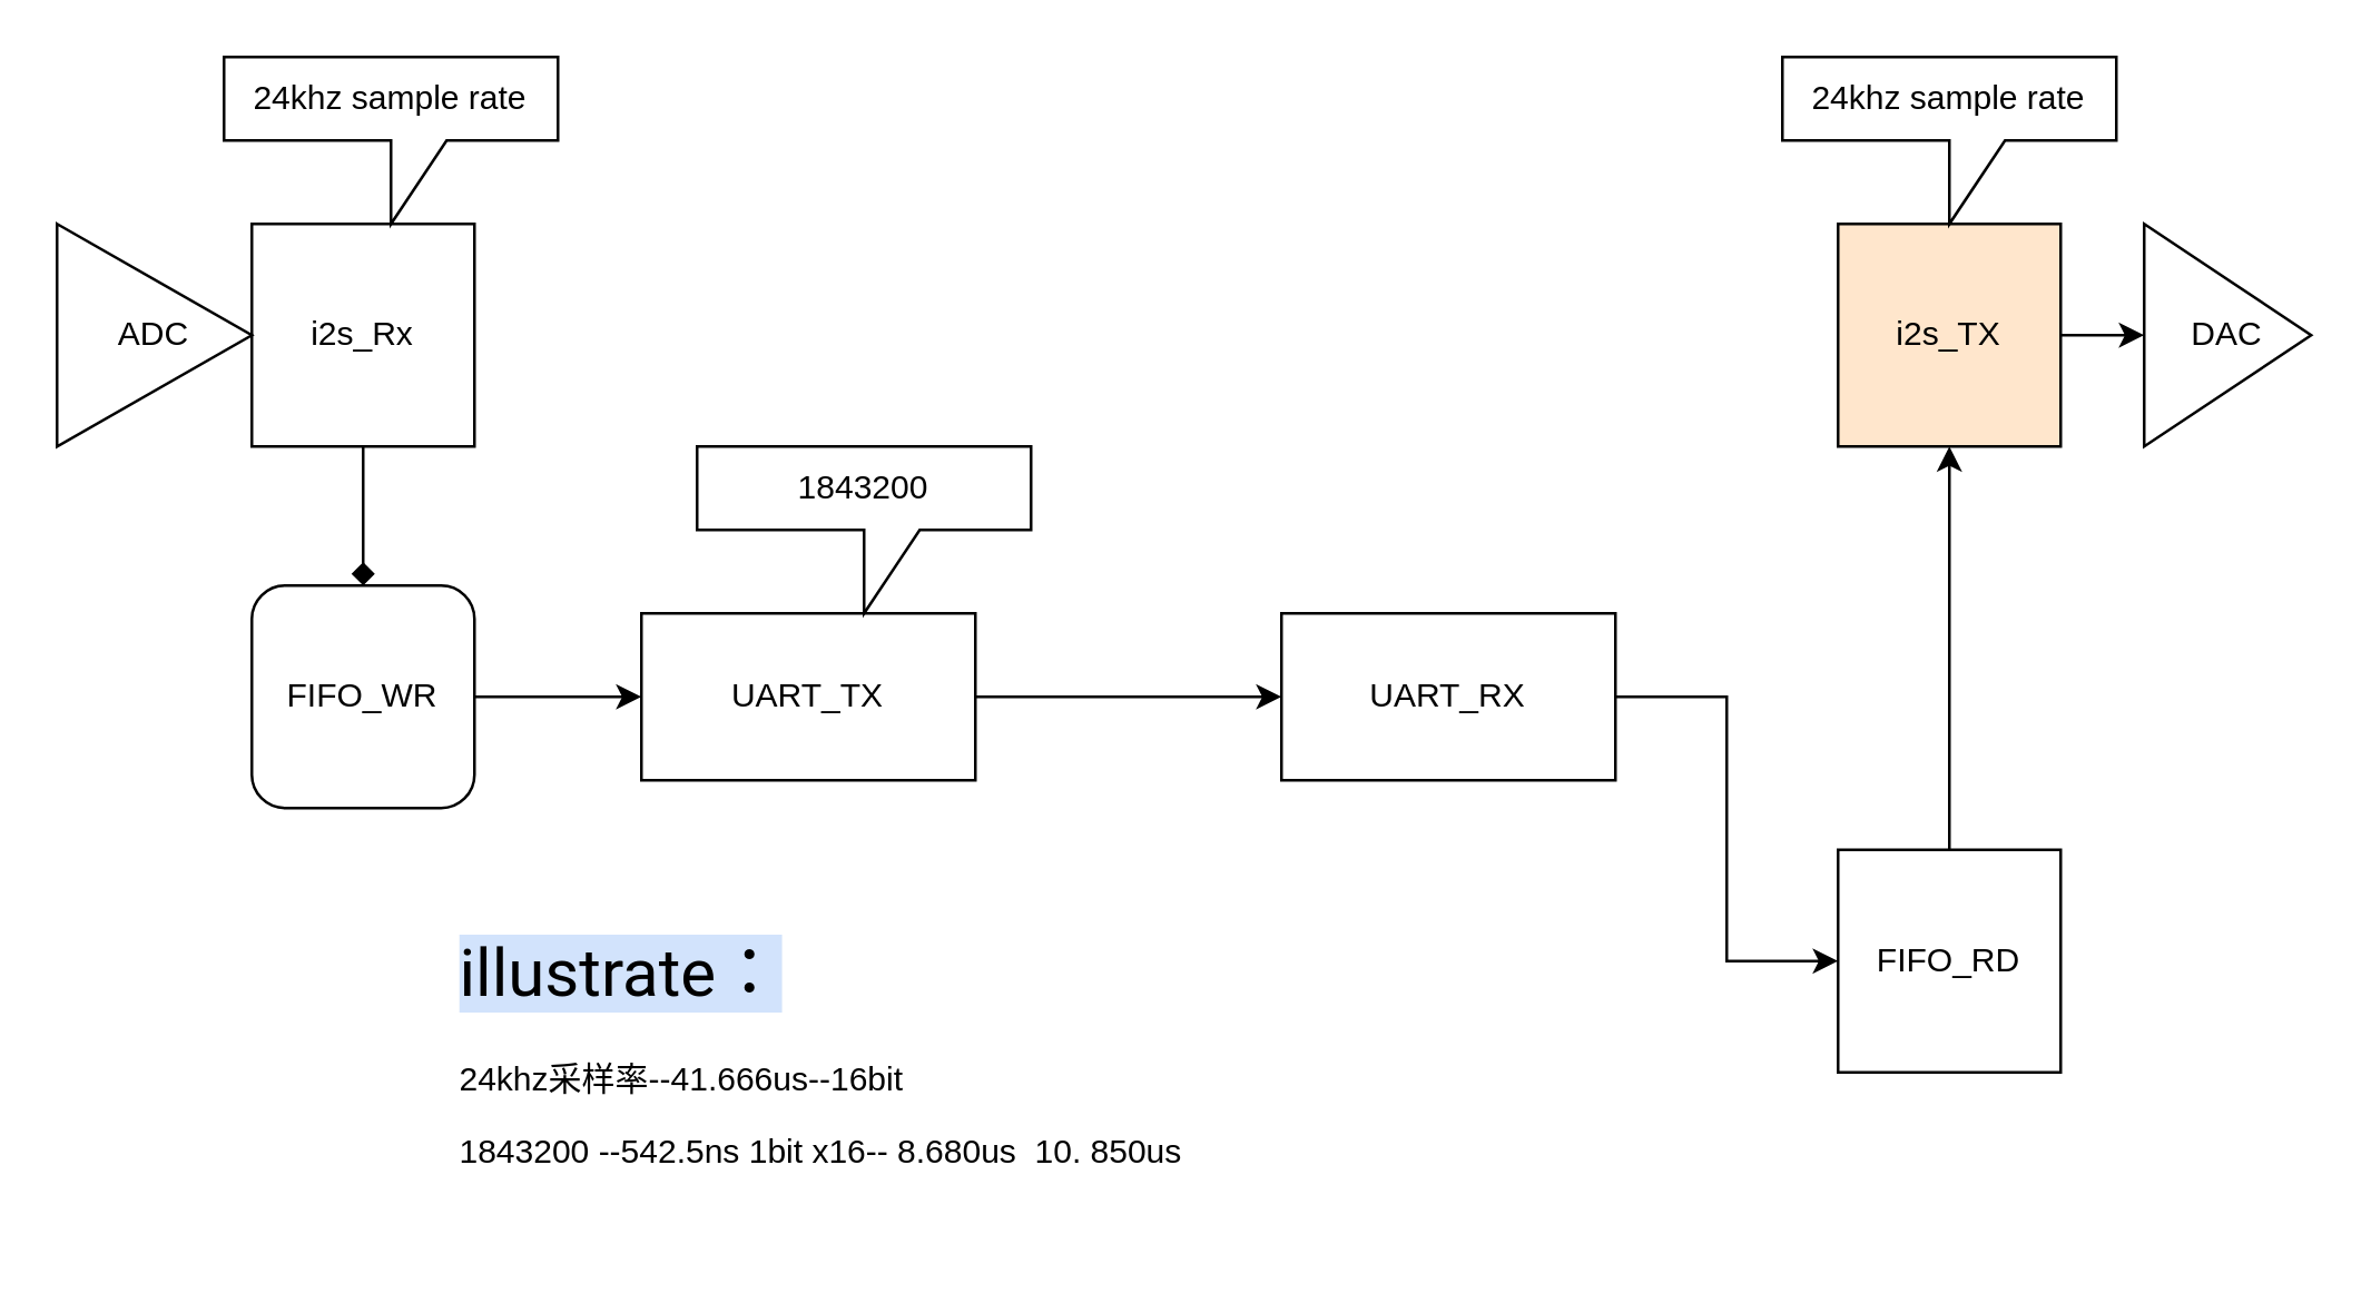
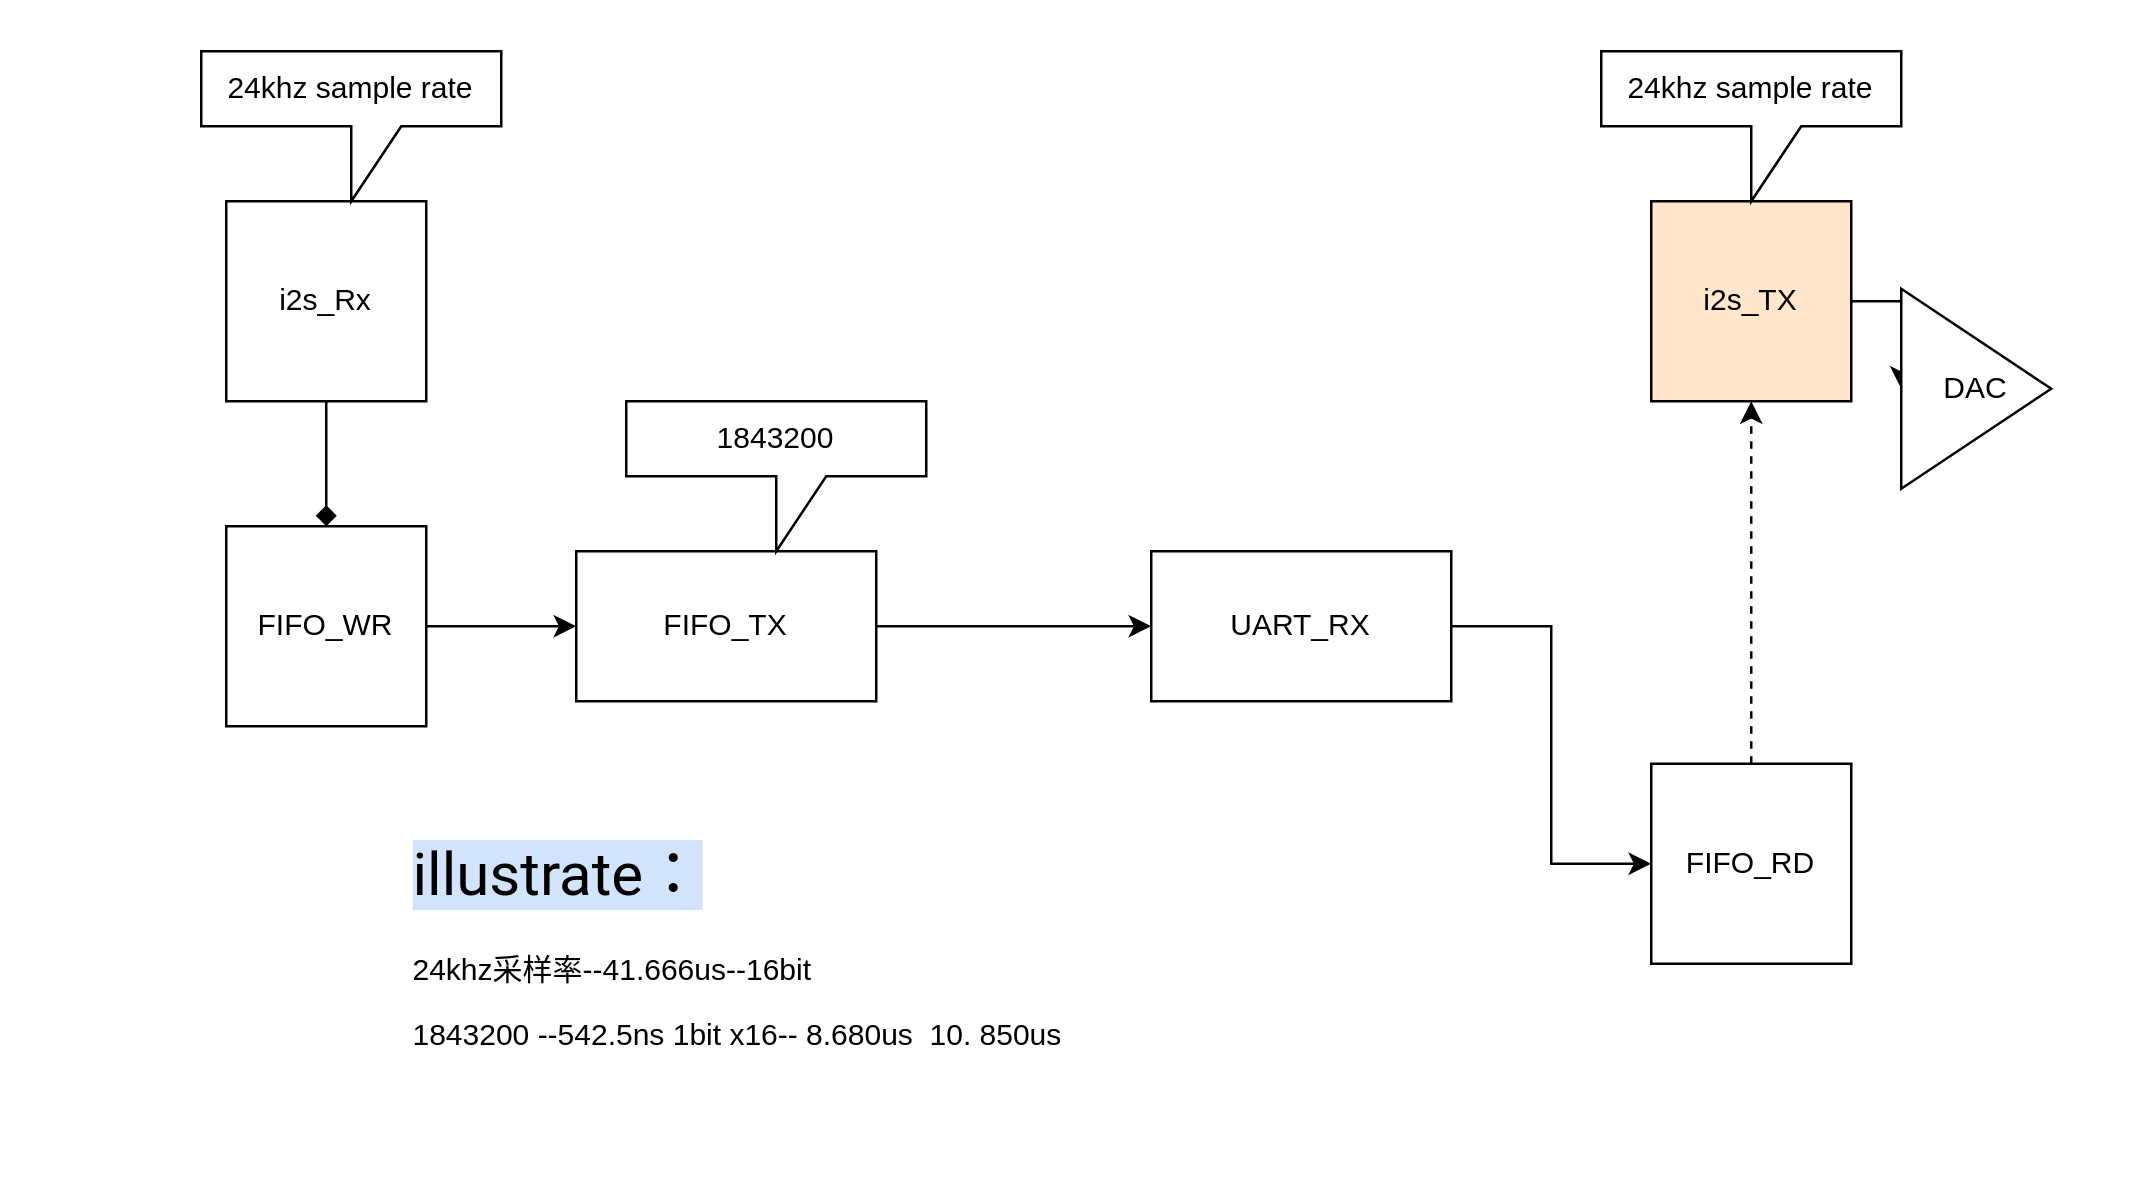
- <mxCell id="15" value="ADC" style="triangle;whiteSpace=wrap;html=1;" vertex="1" parent="1"><mxGeometry x="20" y="80" width="70" height="80" as="geometry" /></mxCell>
- <mxCell id="16" value="DAC" style="triangle;whiteSpace=wrap;html=1;" vertex="1" parent="1"><mxGeometry x="770" y="80" width="60" height="80" as="geometry" /></mxCell>
+ <mxCell id="16" value="DAC" style="triangle;whiteSpace=wrap;html=1;" vertex="1" parent="1"><mxGeometry x="760" y="115" width="60" height="80" as="geometry" /></mxCell>
- <mxCell id="8" style="edgeStyle=orthogonalEdgeStyle;rounded=0;orthogonalLoop=1;jettySize=auto;html=1;exitX=0.5;exitY=0;exitDx=0;exitDy=0;entryX=0.5;entryY=1;entryDx=0;entryDy=0;" edge="1" parent="1" source="9" target="14"><mxGeometry relative="1" as="geometry" /></mxCell>
+ <mxCell id="8" style="edgeStyle=orthogonalEdgeStyle;rounded=0;orthogonalLoop=1;jettySize=auto;html=1;exitX=0.5;exitY=0;exitDx=0;exitDy=0;entryX=0.5;entryY=1;entryDx=0;entryDy=0;dashed=1;" edge="1" parent="1" source="9" target="14"><mxGeometry relative="1" as="geometry" /></mxCell>
- <mxCell id="7" value="FIFO_WR" style="whiteSpace=wrap;html=1;aspect=fixed;rounded=1;" vertex="1" parent="1"><mxGeometry x="90" y="210" width="80" height="80" as="geometry" /></mxCell>
+ <mxCell id="7" value="FIFO_WR" style="whiteSpace=wrap;html=1;aspect=fixed;" vertex="1" parent="1"><mxGeometry x="90" y="210" width="80" height="80" as="geometry" /></mxCell>
- <mxCell id="3" value="UART_TX" style="rounded=0;whiteSpace=wrap;html=1;" vertex="1" parent="1"><mxGeometry x="230" y="220" width="120" height="60" as="geometry" /></mxCell>
+ <mxCell id="3" value="FIFO_TX" style="rounded=0;whiteSpace=wrap;html=1;" vertex="1" parent="1"><mxGeometry x="230" y="220" width="120" height="60" as="geometry" /></mxCell>
